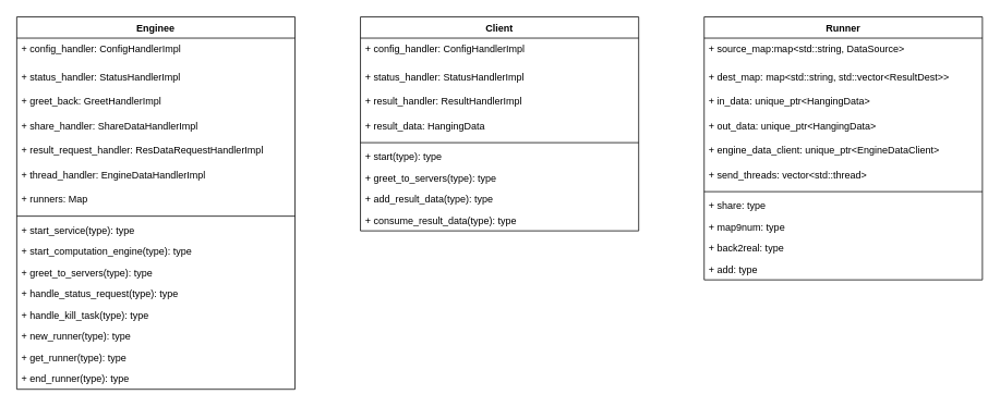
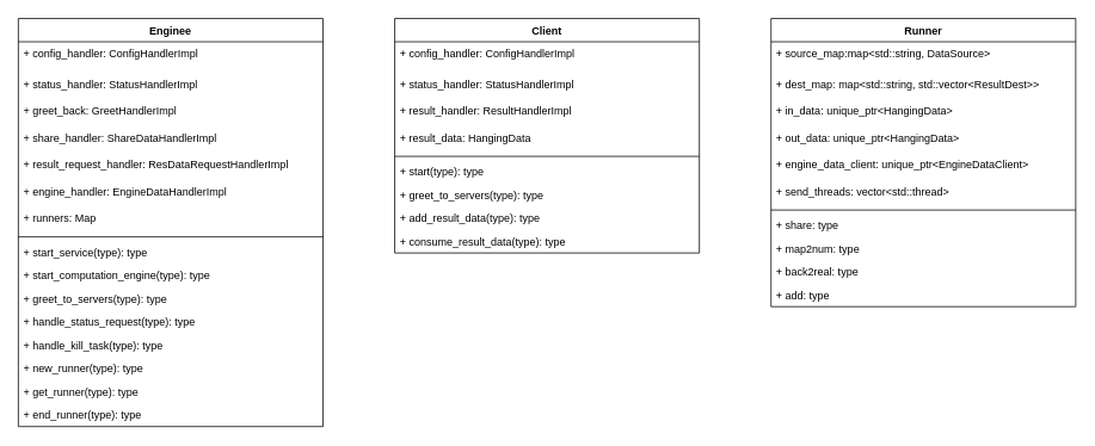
- <mxCell id="8" value="+ thread_handler: EngineDataHandlerImpl" style="text;strokeColor=none;fillColor=none;align=left;verticalAlign=top;spacingLeft=4;spacingRight=4;overflow=hidden;rotatable=0;points=[[0,0.5],[1,0.5]];portConstraint=eastwest;" parent="2" vertex="1"><mxGeometry y="180" width="340" height="30" as="geometry" /></mxCell>
+ <mxCell id="8" value="+ engine_handler: EngineDataHandlerImpl" style="text;strokeColor=none;fillColor=none;align=left;verticalAlign=top;spacingLeft=4;spacingRight=4;overflow=hidden;rotatable=0;points=[[0,0.5],[1,0.5]];portConstraint=eastwest;" parent="2" vertex="1"><mxGeometry y="180" width="340" height="30" as="geometry" /></mxCell>
- <mxCell id="38" value="+ map9num: type&#10;" style="text;strokeColor=none;fillColor=none;align=left;verticalAlign=top;spacingLeft=4;spacingRight=4;overflow=hidden;rotatable=0;points=[[0,0.5],[1,0.5]];portConstraint=eastwest;" vertex="1" parent="29"><mxGeometry y="244" width="340" height="26" as="geometry" /></mxCell>
+ <mxCell id="38" value="+ map2num: type&#10;" style="text;strokeColor=none;fillColor=none;align=left;verticalAlign=top;spacingLeft=4;spacingRight=4;overflow=hidden;rotatable=0;points=[[0,0.5],[1,0.5]];portConstraint=eastwest;" vertex="1" parent="29"><mxGeometry y="244" width="340" height="26" as="geometry" /></mxCell>
